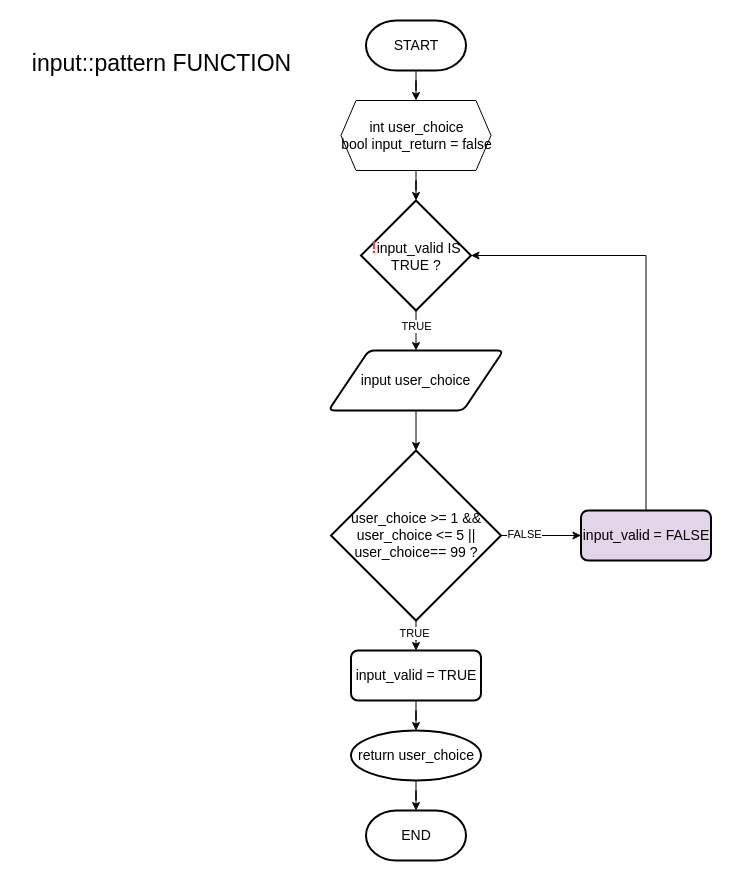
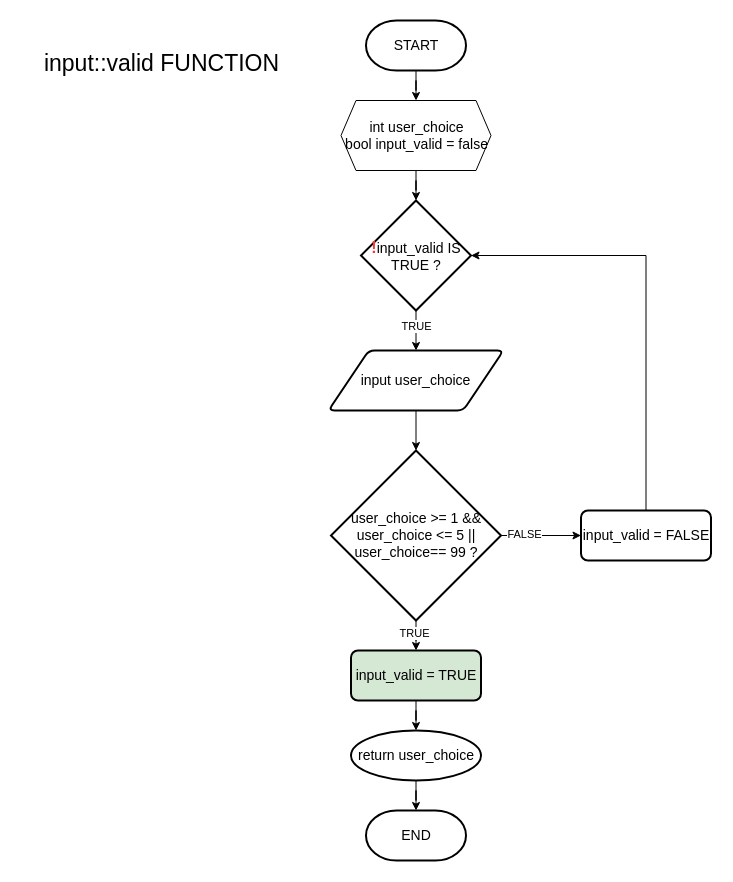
- <mxCell id="23" value="&lt;font style=&quot;font-size: 23px;&quot;&gt;input::pattern FUNCTION&lt;/font&gt;" style="text;html=1;align=center;verticalAlign=middle;resizable=0;points=[];autosize=1;strokeColor=none;fillColor=none;" vertex="1" parent="1"><mxGeometry x="20.5" y="43" width="280" height="40" as="geometry" /></mxCell>
+ <mxCell id="23" value="&lt;font style=&quot;font-size: 23px;&quot;&gt;input::valid FUNCTION&lt;/font&gt;" style="text;html=1;align=center;verticalAlign=middle;resizable=0;points=[];autosize=1;strokeColor=none;fillColor=none;" vertex="1" parent="1"><mxGeometry x="20.5" y="43" width="280" height="40" as="geometry" /></mxCell>
- <mxCell id="5" value="int user_choice&lt;div style=&quot;font-size: 14px;&quot;&gt;bool input_return = false&lt;/div&gt;" style="verticalLabelPosition=middle;verticalAlign=middle;html=1;shape=hexagon;perimeter=hexagonPerimeter2;arcSize=6;size=0.1;labelPosition=center;align=center;fontSize=14;" vertex="1" parent="1"><mxGeometry x="340.5" y="100" width="150" height="70" as="geometry" /></mxCell>
+ <mxCell id="5" value="int user_choice&lt;div style=&quot;font-size: 14px;&quot;&gt;bool input_valid = false&lt;/div&gt;" style="verticalLabelPosition=middle;verticalAlign=middle;html=1;shape=hexagon;perimeter=hexagonPerimeter2;arcSize=6;size=0.1;labelPosition=center;align=center;fontSize=14;" vertex="1" parent="1"><mxGeometry x="340.5" y="100" width="150" height="70" as="geometry" /></mxCell>
- <mxCell id="21" value="input_valid = FALSE" style="rounded=1;whiteSpace=wrap;html=1;absoluteArcSize=1;arcSize=14;strokeWidth=2;fontSize=14;fillColor=#e1d5e7;" vertex="1" parent="1"><mxGeometry x="580.5" y="510" width="130" height="50" as="geometry" /></mxCell>
+ <mxCell id="21" value="input_valid = FALSE" style="rounded=1;whiteSpace=wrap;html=1;absoluteArcSize=1;arcSize=14;strokeWidth=2;fontSize=14;" vertex="1" parent="1"><mxGeometry x="580.5" y="510" width="130" height="50" as="geometry" /></mxCell>
- <mxCell id="17" value="input_valid = TRUE" style="rounded=1;whiteSpace=wrap;html=1;absoluteArcSize=1;arcSize=14;strokeWidth=2;fontSize=14;" vertex="1" parent="1"><mxGeometry x="350.5" y="650" width="130" height="50" as="geometry" /></mxCell>
+ <mxCell id="17" value="input_valid = TRUE" style="rounded=1;whiteSpace=wrap;html=1;absoluteArcSize=1;arcSize=14;strokeWidth=2;fontSize=14;fillColor=#d5e8d4;" vertex="1" parent="1"><mxGeometry x="350.5" y="650" width="130" height="50" as="geometry" /></mxCell>
